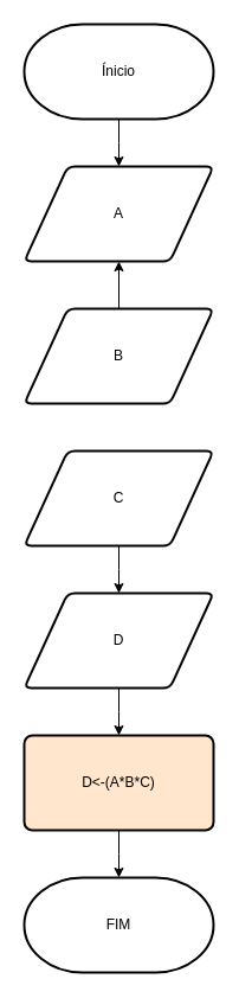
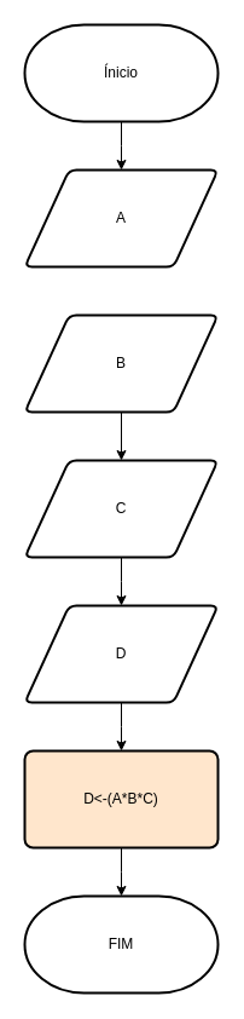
- <mxCell id="6" style="edgeStyle=orthogonalEdgeStyle;rounded=0;orthogonalLoop=1;jettySize=auto;html=1;" edge="1" parent="1" source="7" target="5"><mxGeometry relative="1" as="geometry" /></mxCell>
+ <mxCell id="6" style="edgeStyle=orthogonalEdgeStyle;rounded=0;orthogonalLoop=1;jettySize=auto;html=1;entryX=0.5;entryY=0;entryDx=0;entryDy=0;" edge="1" parent="1" source="7" target="9"><mxGeometry relative="1" as="geometry" /></mxCell>
